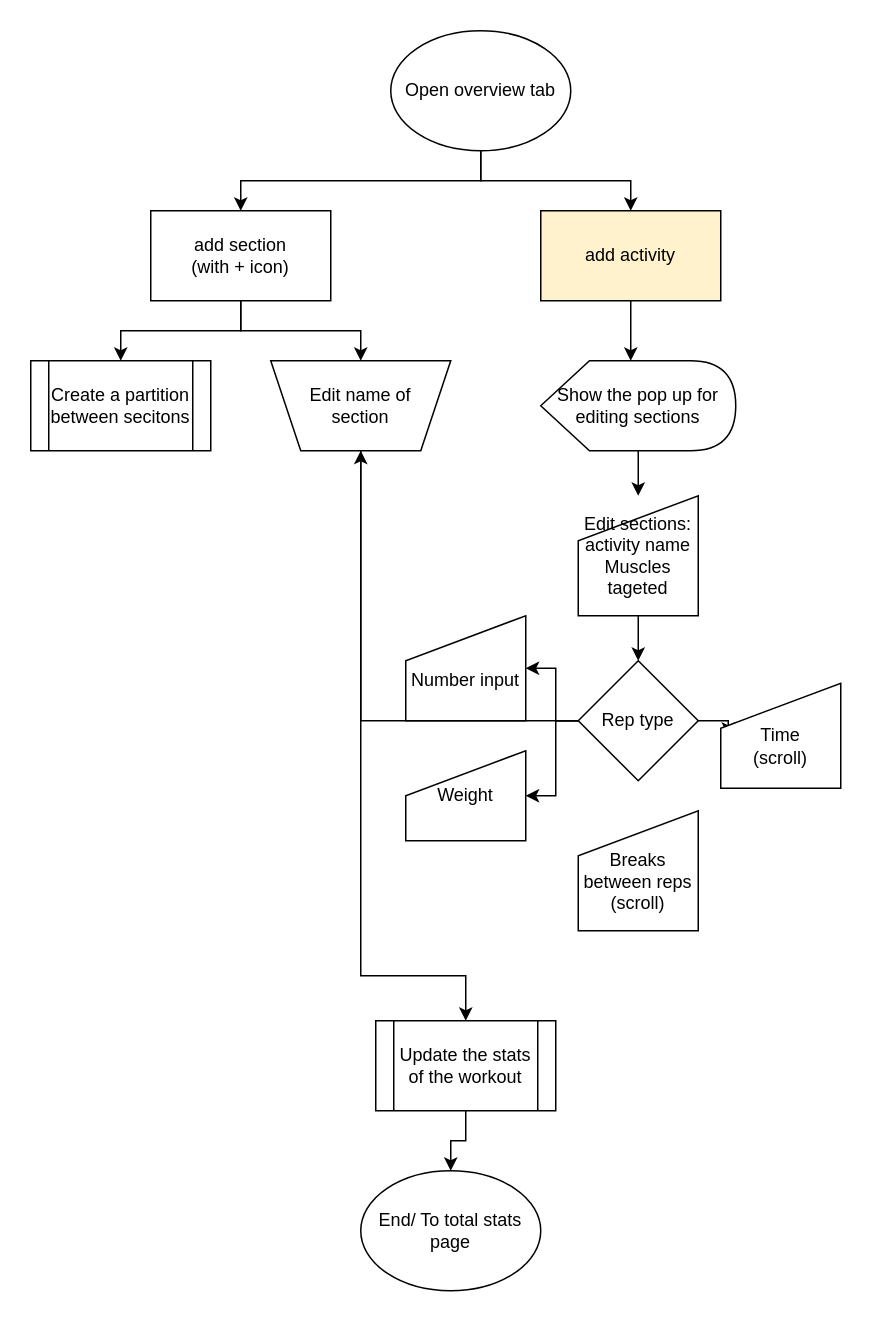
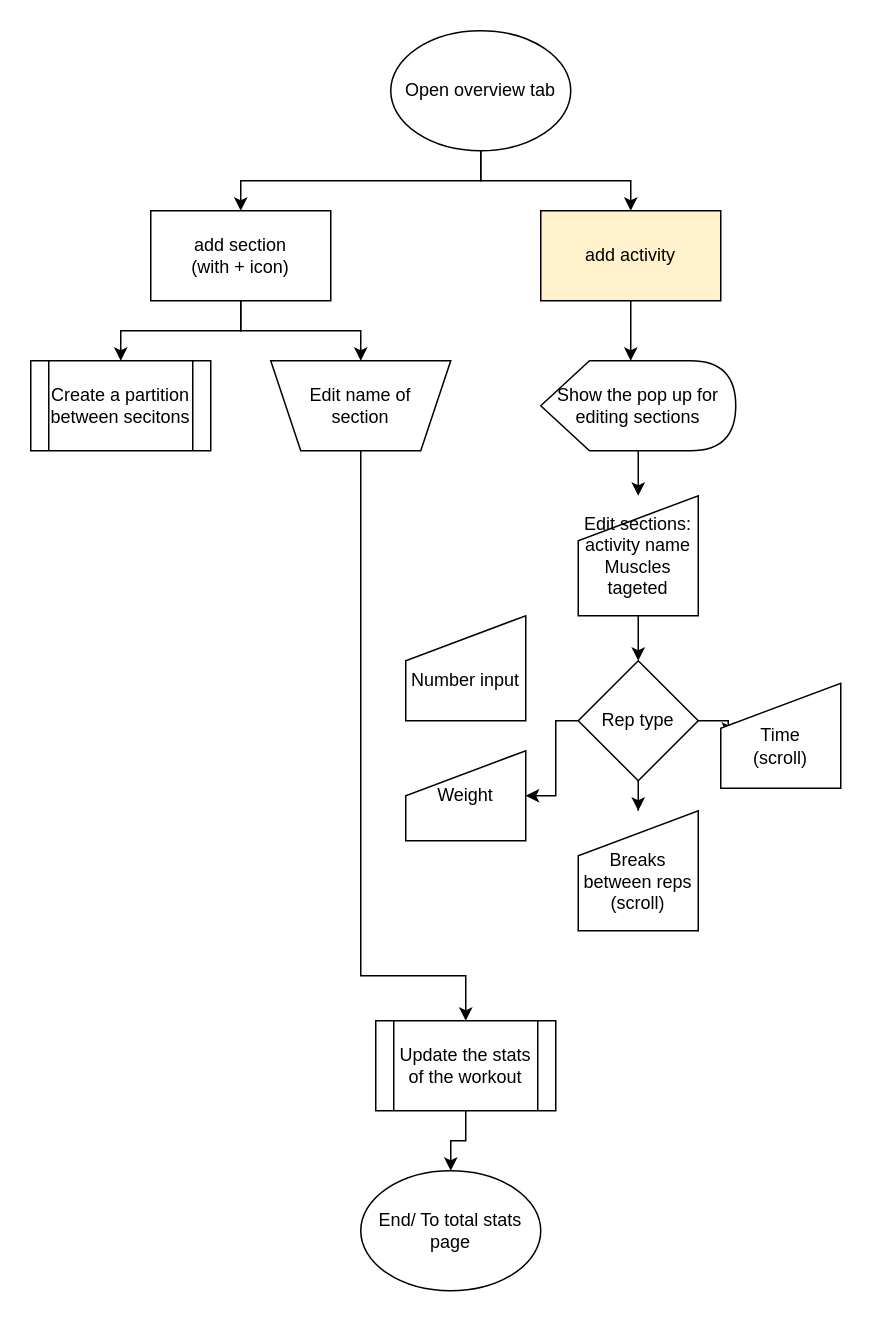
- <mxCell id="17" value="" style="edgeStyle=orthogonalEdgeStyle;rounded=0;orthogonalLoop=1;jettySize=auto;html=1;" edge="1" parent="1" source="19" target="21"><mxGeometry relative="1" as="geometry"><Array as="points"><mxPoint x="370" y="480" /><mxPoint x="370" y="445" /></Array></mxGeometry></mxCell>
- <mxCell id="18" value="" style="edgeStyle=orthogonalEdgeStyle;rounded=0;orthogonalLoop=1;jettySize=auto;html=1;" edge="1" parent="1" source="19" target="10"><mxGeometry relative="1" as="geometry" /></mxCell>
+ <mxCell id="18" value="" style="edgeStyle=orthogonalEdgeStyle;rounded=0;orthogonalLoop=1;jettySize=auto;html=1;" edge="1" parent="1" source="19" target="24"><mxGeometry relative="1" as="geometry" /></mxCell>
